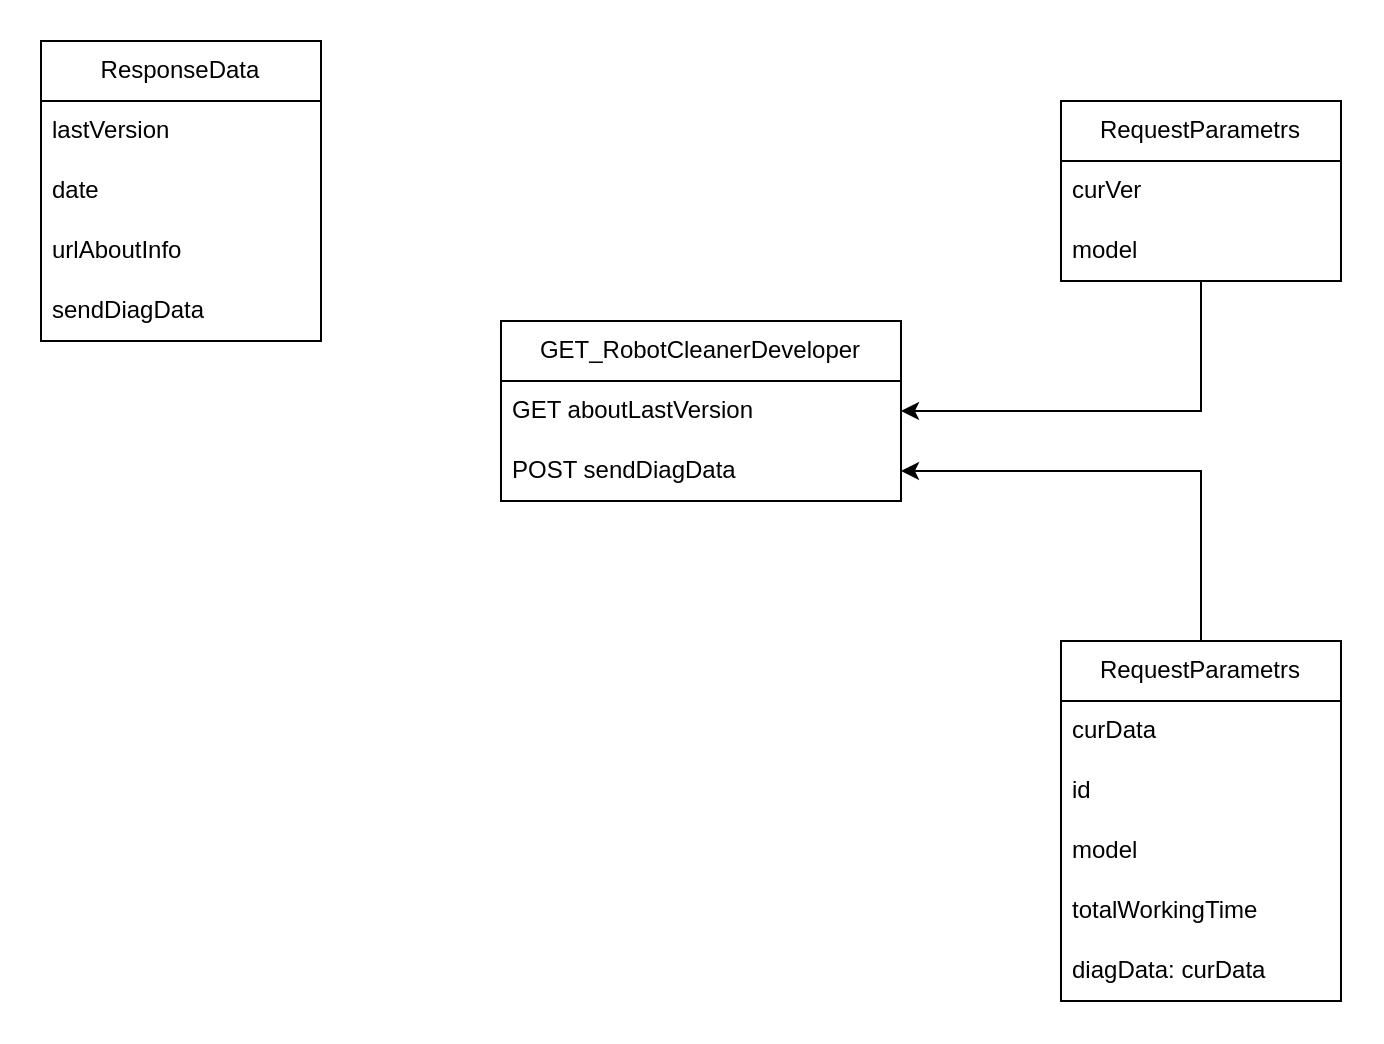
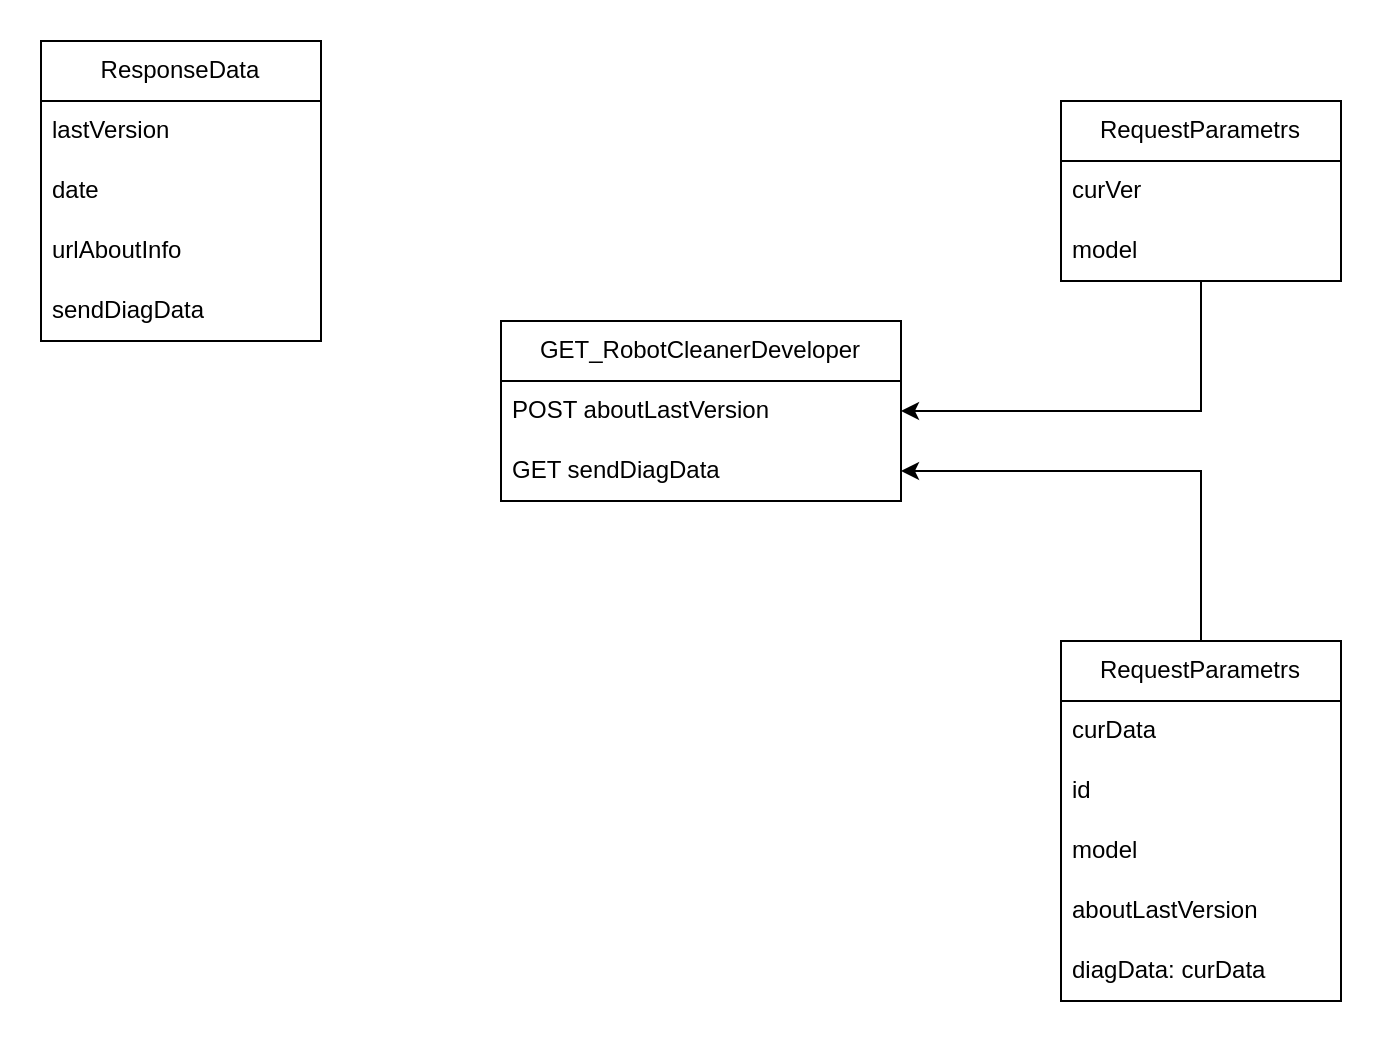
- <mxCell id="3" value="GET aboutLastVersion" style="text;strokeColor=none;fillColor=none;align=left;verticalAlign=middle;spacingLeft=4;spacingRight=4;overflow=hidden;points=[[0,0.5],[1,0.5]];portConstraint=eastwest;rotatable=0;whiteSpace=wrap;html=1;" vertex="1" parent="2"><mxGeometry y="30" width="200" height="30" as="geometry" /></mxCell>
+ <mxCell id="3" value="POST aboutLastVersion" style="text;strokeColor=none;fillColor=none;align=left;verticalAlign=middle;spacingLeft=4;spacingRight=4;overflow=hidden;points=[[0,0.5],[1,0.5]];portConstraint=eastwest;rotatable=0;whiteSpace=wrap;html=1;" vertex="1" parent="2"><mxGeometry y="30" width="200" height="30" as="geometry" /></mxCell>
- <mxCell id="4" value="POST sendDiagData" style="text;strokeColor=none;fillColor=none;align=left;verticalAlign=middle;spacingLeft=4;spacingRight=4;overflow=hidden;points=[[0,0.5],[1,0.5]];portConstraint=eastwest;rotatable=0;whiteSpace=wrap;html=1;" vertex="1" parent="2"><mxGeometry y="60" width="200" height="30" as="geometry" /></mxCell>
+ <mxCell id="4" value="GET sendDiagData" style="text;strokeColor=none;fillColor=none;align=left;verticalAlign=middle;spacingLeft=4;spacingRight=4;overflow=hidden;points=[[0,0.5],[1,0.5]];portConstraint=eastwest;rotatable=0;whiteSpace=wrap;html=1;" vertex="1" parent="2"><mxGeometry y="60" width="200" height="30" as="geometry" /></mxCell>
- <mxCell id="19" value="totalWorkingTime" style="text;strokeColor=none;fillColor=none;align=left;verticalAlign=middle;spacingLeft=4;spacingRight=4;overflow=hidden;points=[[0,0.5],[1,0.5]];portConstraint=eastwest;rotatable=0;whiteSpace=wrap;html=1;" vertex="1" parent="15"><mxGeometry y="120" width="140" height="30" as="geometry" /></mxCell>
+ <mxCell id="19" value="aboutLastVersion" style="text;strokeColor=none;fillColor=none;align=left;verticalAlign=middle;spacingLeft=4;spacingRight=4;overflow=hidden;points=[[0,0.5],[1,0.5]];portConstraint=eastwest;rotatable=0;whiteSpace=wrap;html=1;" vertex="1" parent="15"><mxGeometry y="120" width="140" height="30" as="geometry" /></mxCell>
